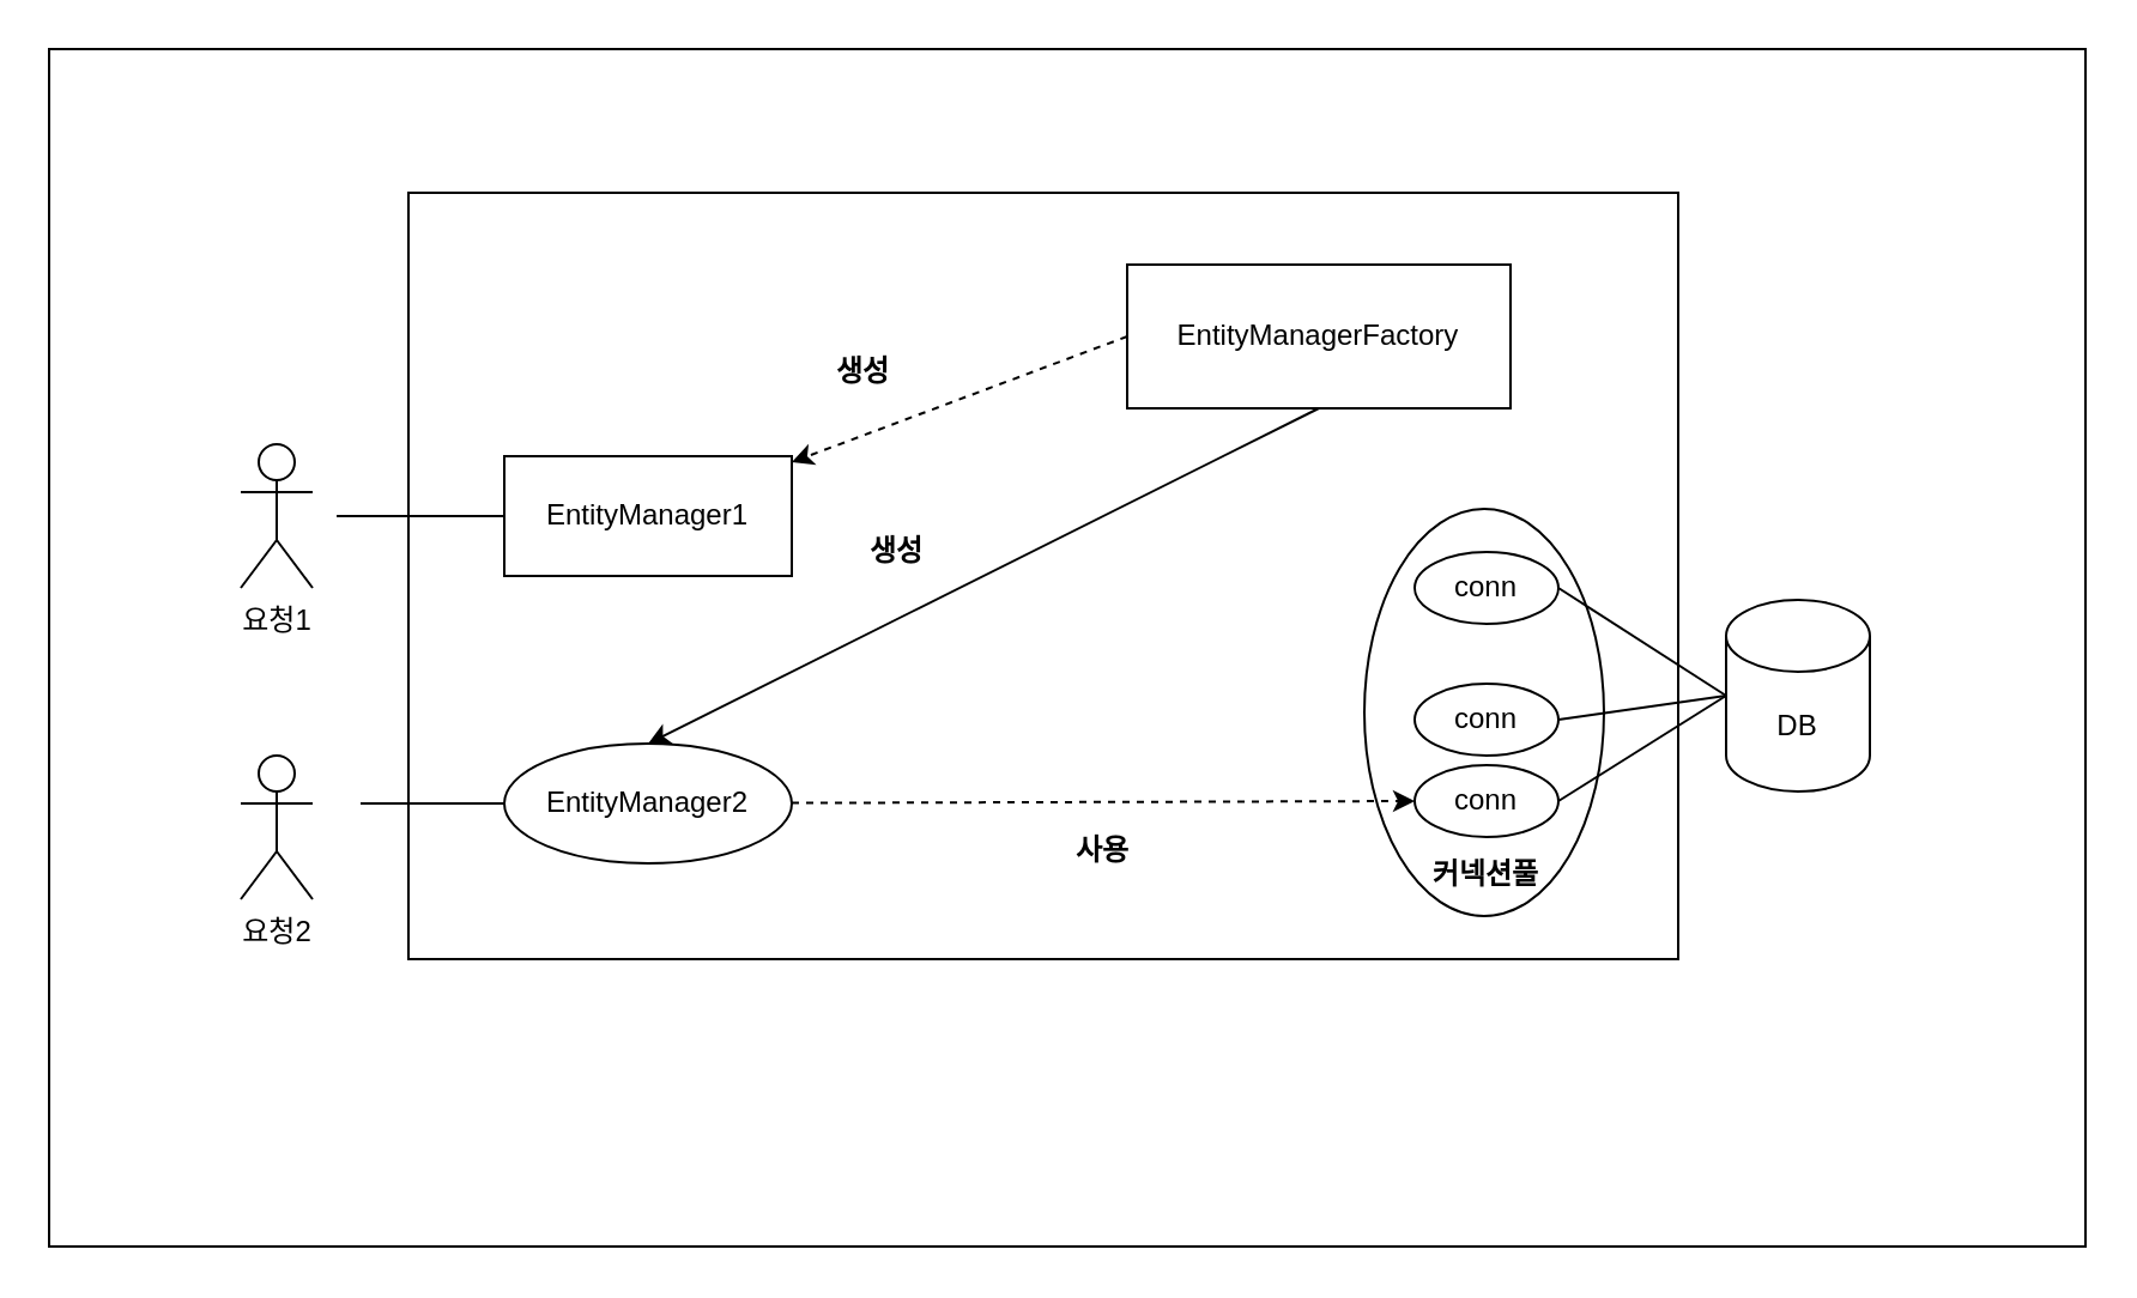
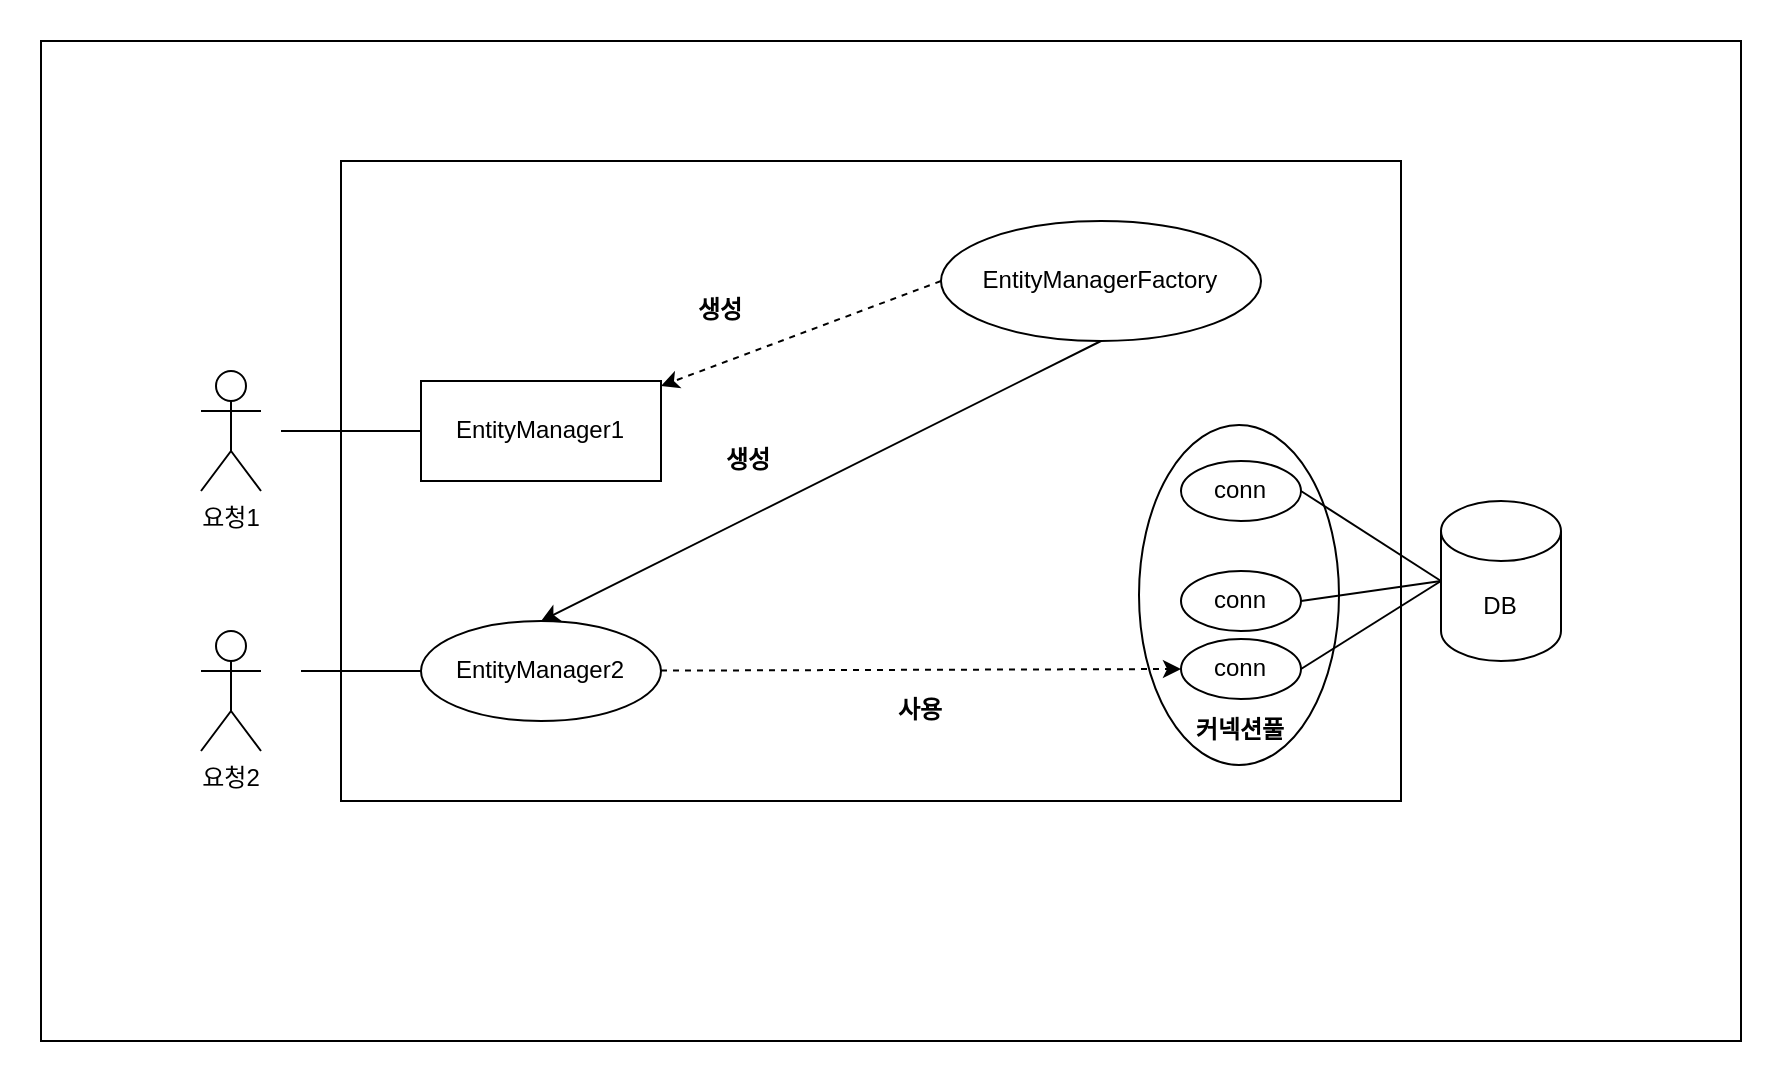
- <mxCell id="6" value="EntityManagerFactory" style="whiteSpace=wrap;html=1;rounded=0;" parent="1" vertex="1"><mxGeometry x="470" y="110" width="160" height="60" as="geometry" /></mxCell>
+ <mxCell id="6" value="EntityManagerFactory" style="ellipse;whiteSpace=wrap;html=1;" parent="1" vertex="1"><mxGeometry x="470" y="110" width="160" height="60" as="geometry" /></mxCell>
